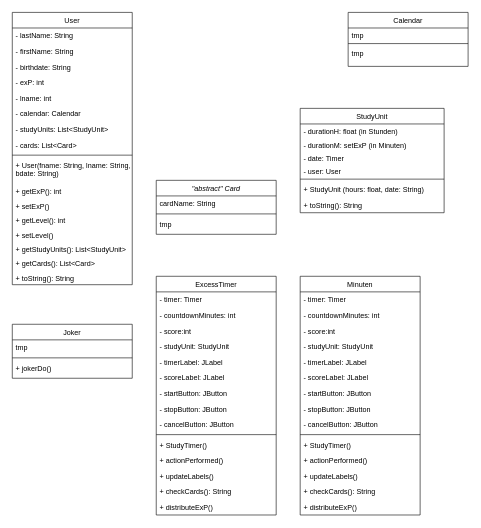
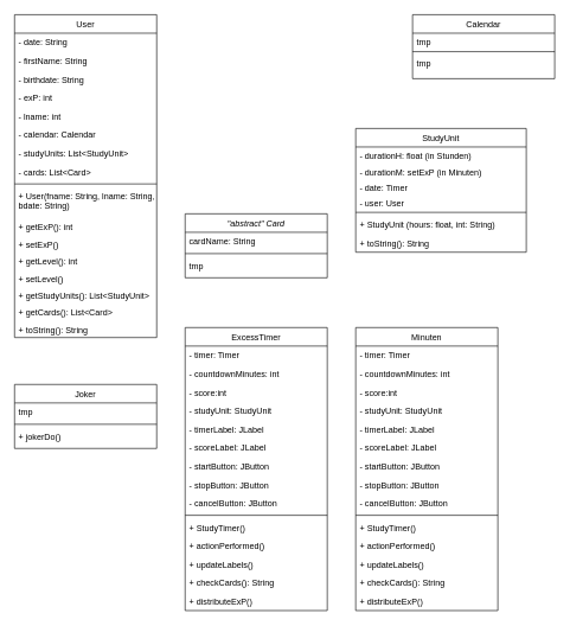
- <mxCell id="3" value="- lastName: String" style="text;align=left;verticalAlign=top;spacingLeft=4;spacingRight=4;overflow=hidden;rotatable=0;points=[[0,0.5],[1,0.5]];portConstraint=eastwest;" parent="2" vertex="1"><mxGeometry y="26" width="200" height="26" as="geometry" /></mxCell>
+ <mxCell id="3" value="- date: String" style="text;align=left;verticalAlign=top;spacingLeft=4;spacingRight=4;overflow=hidden;rotatable=0;points=[[0,0.5],[1,0.5]];portConstraint=eastwest;" parent="2" vertex="1"><mxGeometry y="26" width="200" height="26" as="geometry" /></mxCell>
- <mxCell id="26" value="+ StudyUnit (hours: float, date: String)" style="text;align=left;verticalAlign=top;spacingLeft=4;spacingRight=4;overflow=hidden;rotatable=0;points=[[0,0.5],[1,0.5]];portConstraint=eastwest;" vertex="1" parent="20"><mxGeometry y="122" width="240" height="26" as="geometry" /></mxCell>
+ <mxCell id="26" value="+ StudyUnit (hours: float, int: String)" style="text;align=left;verticalAlign=top;spacingLeft=4;spacingRight=4;overflow=hidden;rotatable=0;points=[[0,0.5],[1,0.5]];portConstraint=eastwest;" vertex="1" parent="20"><mxGeometry y="122" width="240" height="26" as="geometry" /></mxCell>
